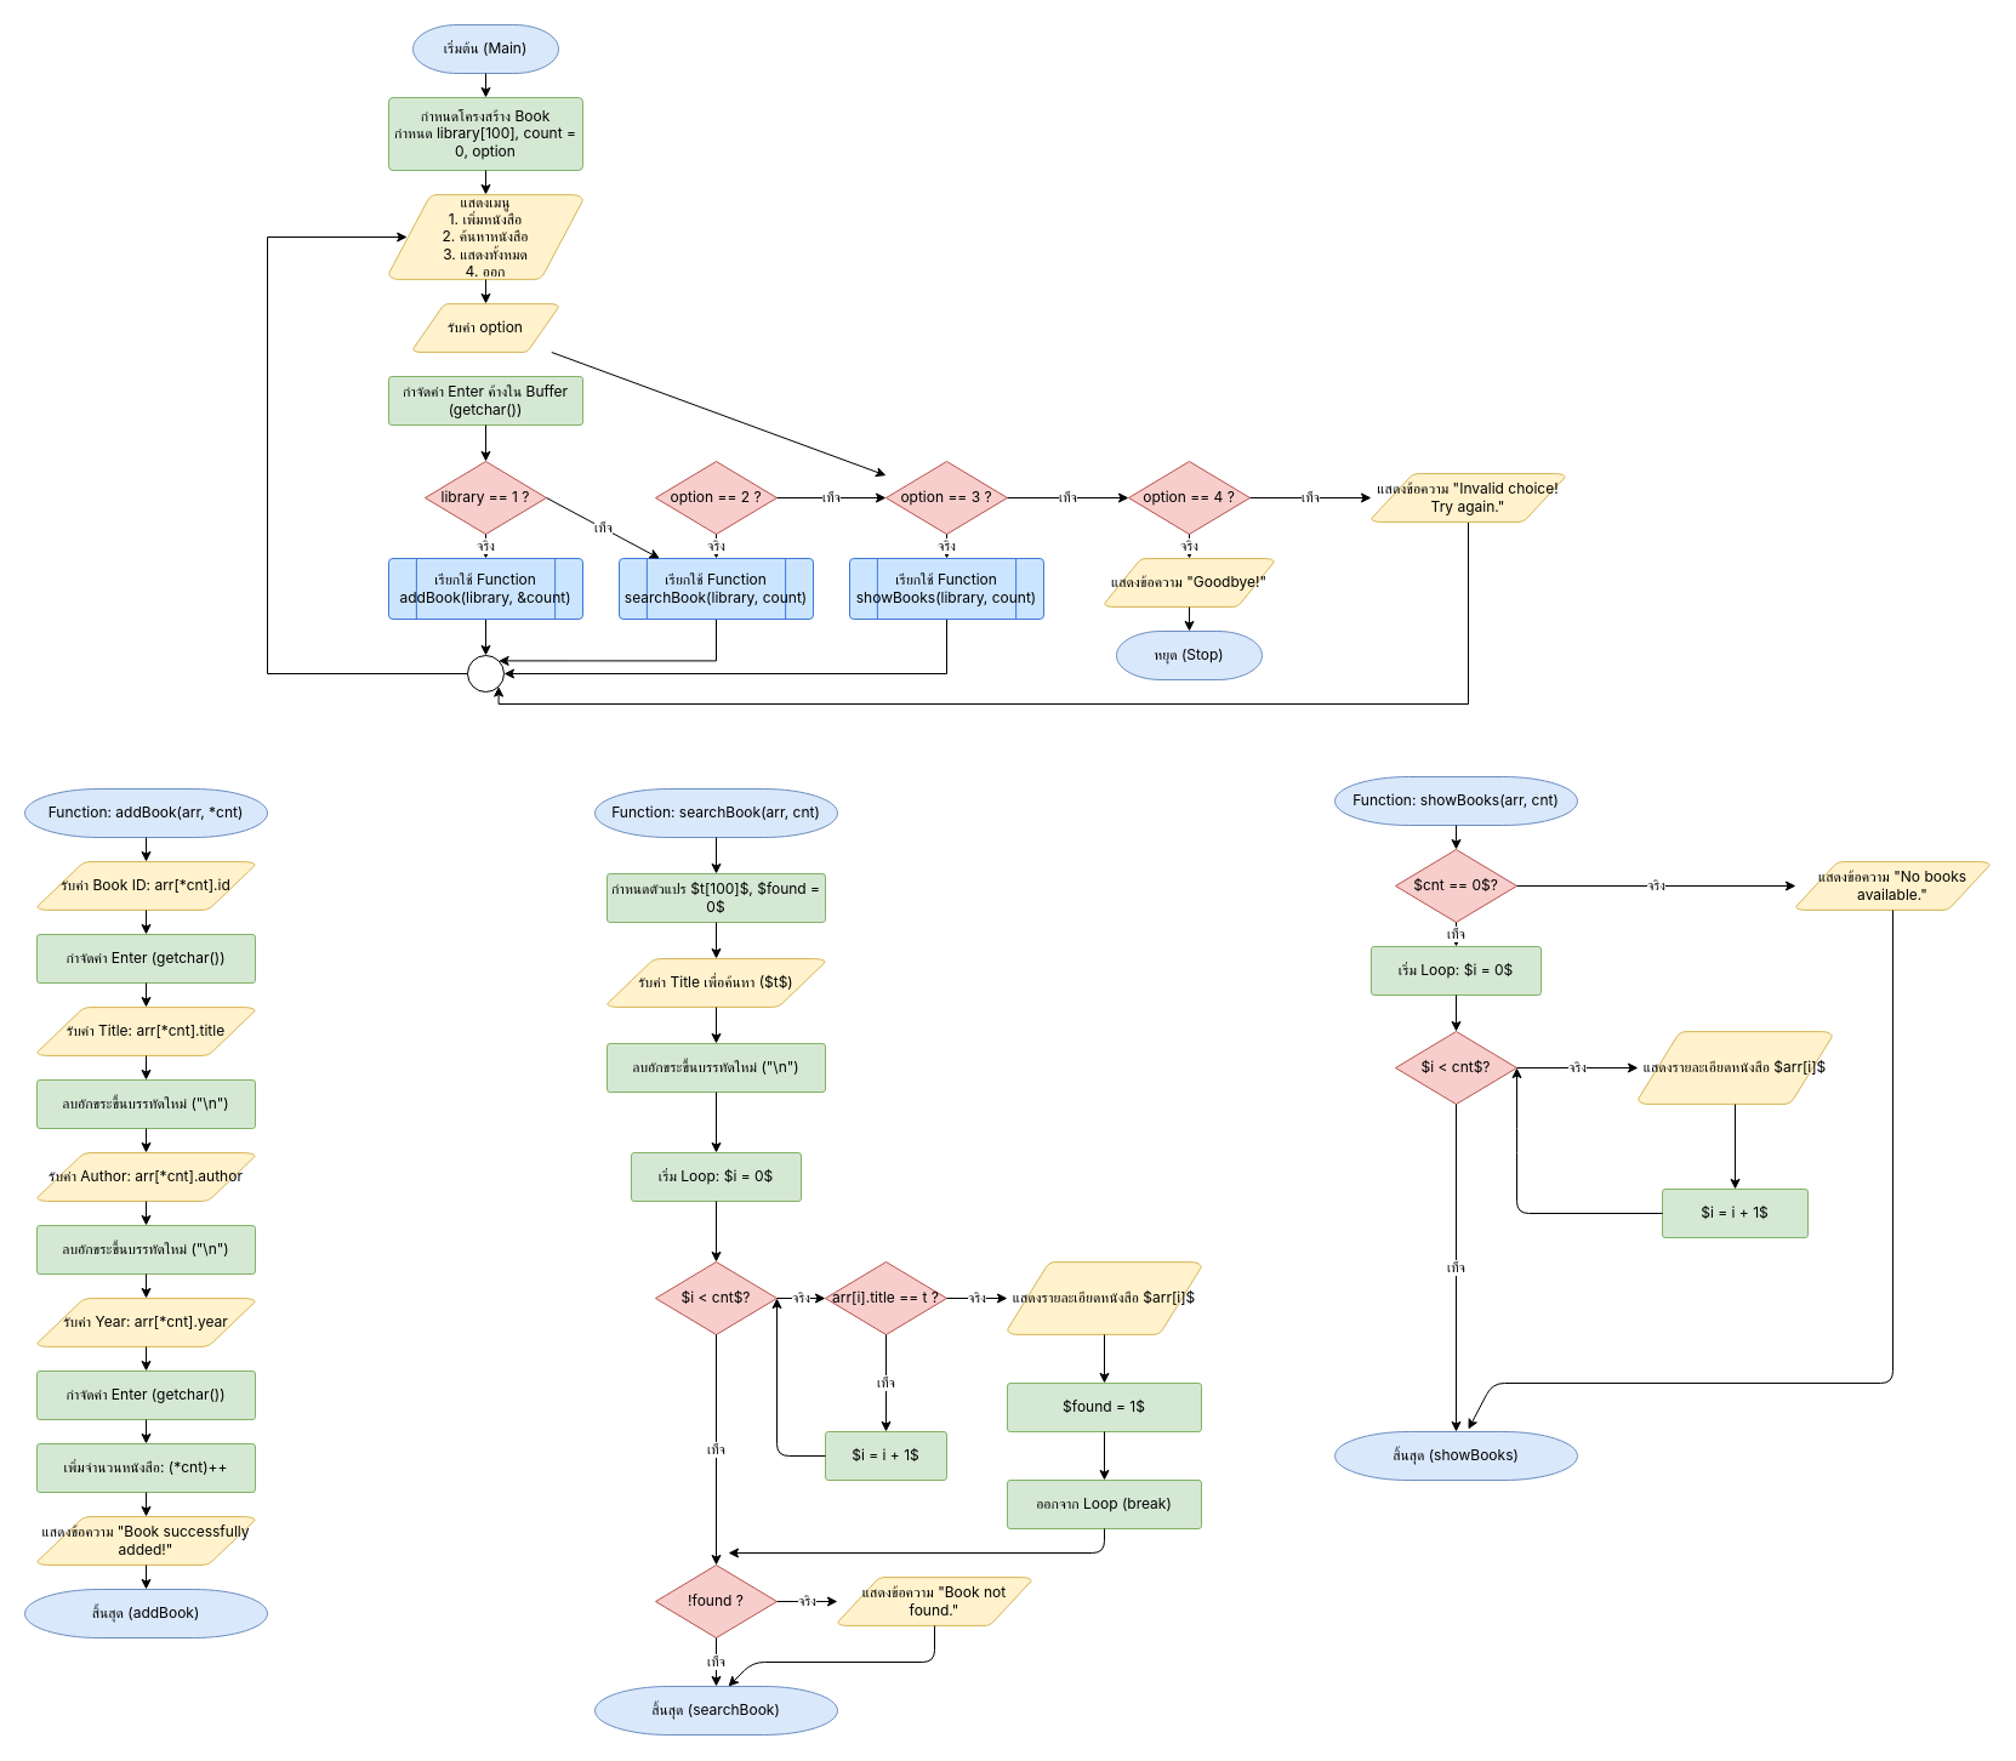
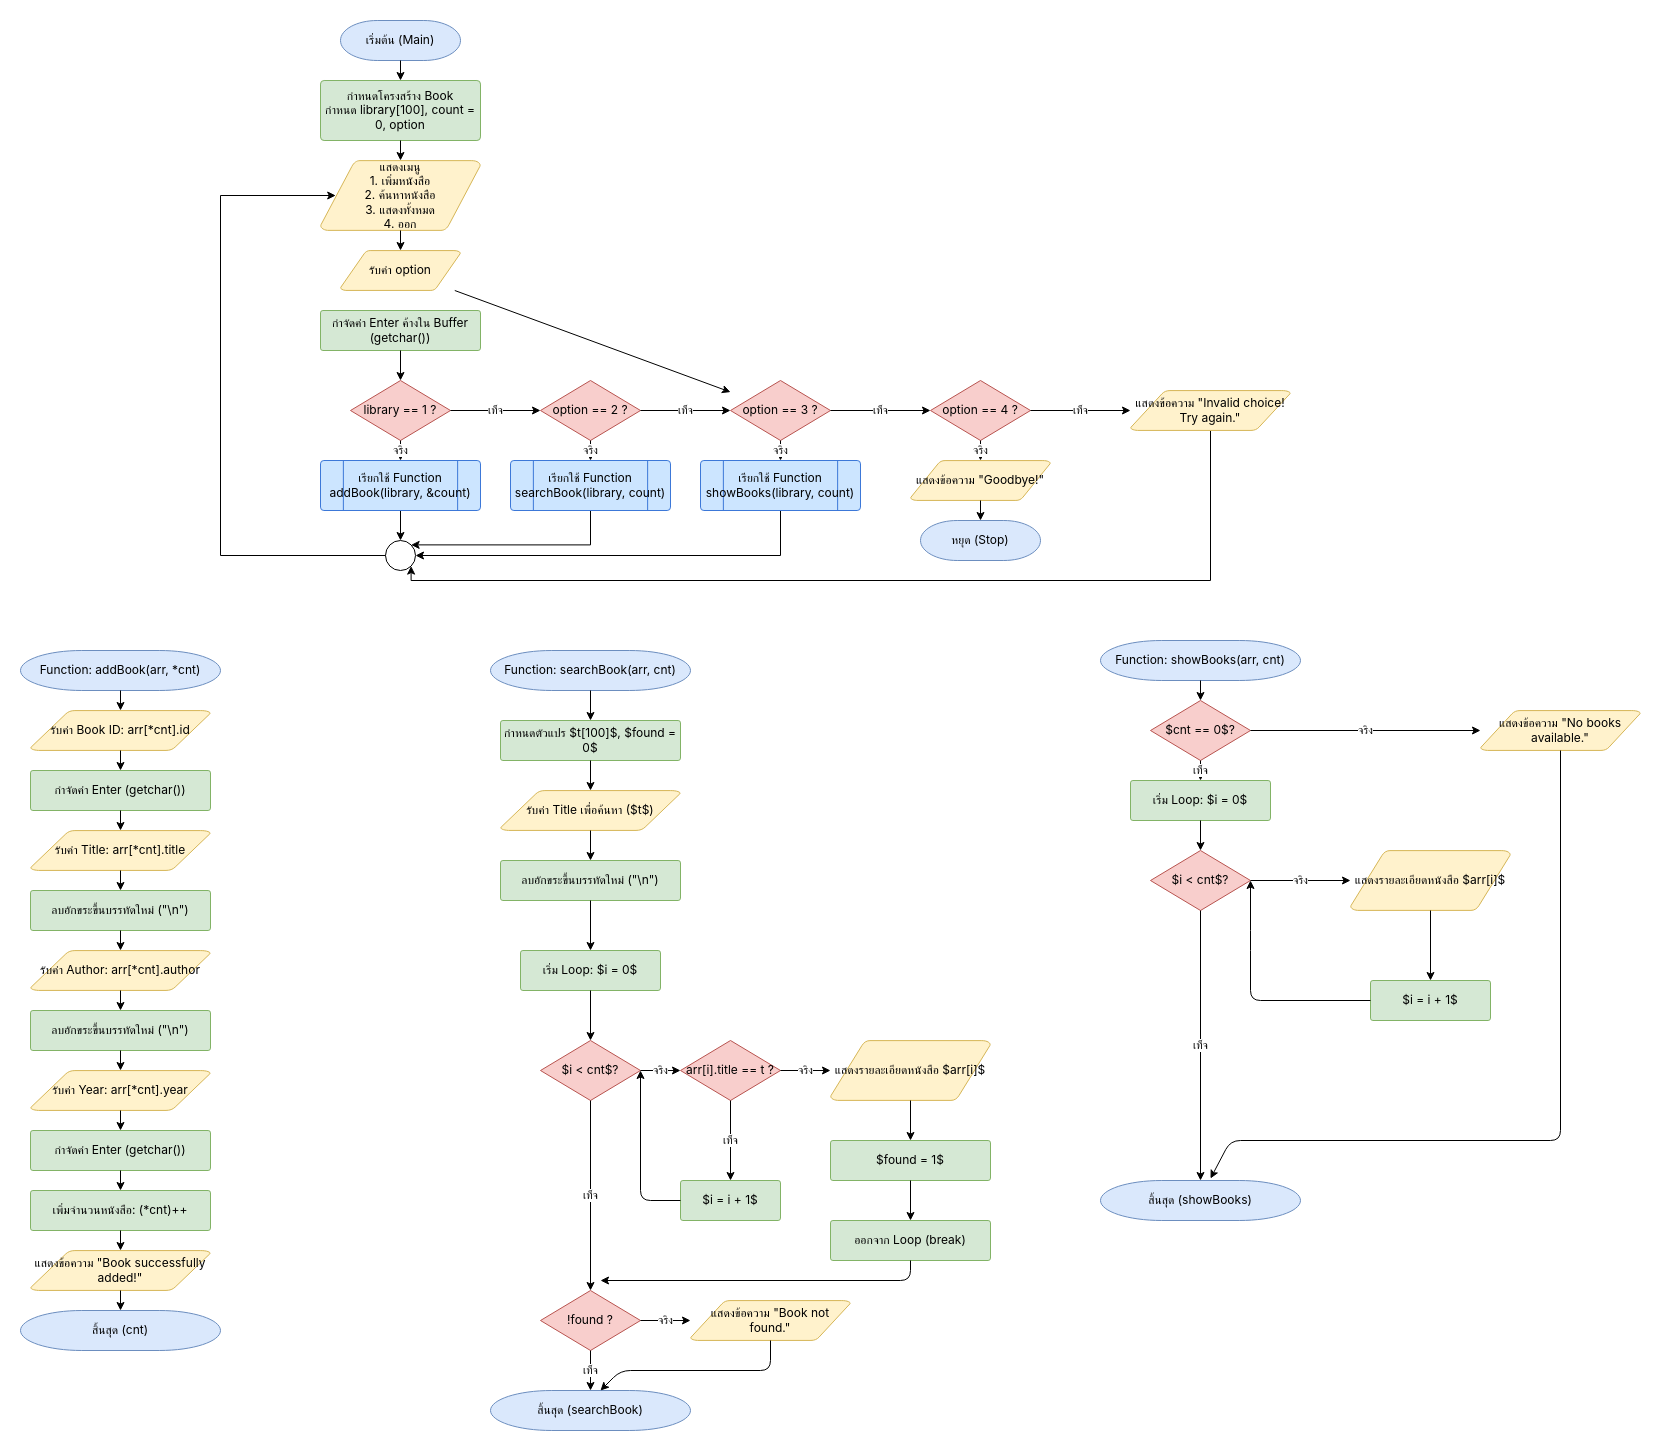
- <mxCell id="27" value="เท็จ" style="endArrow=classic;html=1;exitX=1;exitY=0.5;" edge="1" parent="1" source="7" target="12"><mxGeometry width="50" height="50" relative="1" as="geometry"><mxPoint x="450" y="410" as="sourcePoint" /><mxPoint x="510" y="410" as="targetPoint" /></mxGeometry></mxCell>
+ <mxCell id="27" value="เท็จ" style="endArrow=classic;html=1;exitX=1;exitY=0.5;entryX=0;entryY=0.5;" edge="1" parent="1" source="7" target="10"><mxGeometry width="50" height="50" relative="1" as="geometry"><mxPoint x="450" y="410" as="sourcePoint" /><mxPoint x="510" y="410" as="targetPoint" /></mxGeometry></mxCell>
- <mxCell id="46" value="สิ้นสุด (addBook)" style="shape=mxgraph.flowchart.terminator;whiteSpace=wrap;html=1;fontFamily=Inter;fillColor=#dae8fc;strokeColor=#6c8ebf;" vertex="1" parent="1"><mxGeometry x="20" y="1310" width="200" height="40" as="geometry" /></mxCell>
+ <mxCell id="46" value="สิ้นสุด (cnt)" style="shape=mxgraph.flowchart.terminator;whiteSpace=wrap;html=1;fontFamily=Inter;fillColor=#dae8fc;strokeColor=#6c8ebf;" vertex="1" parent="1"><mxGeometry x="20" y="1310" width="200" height="40" as="geometry" /></mxCell>
